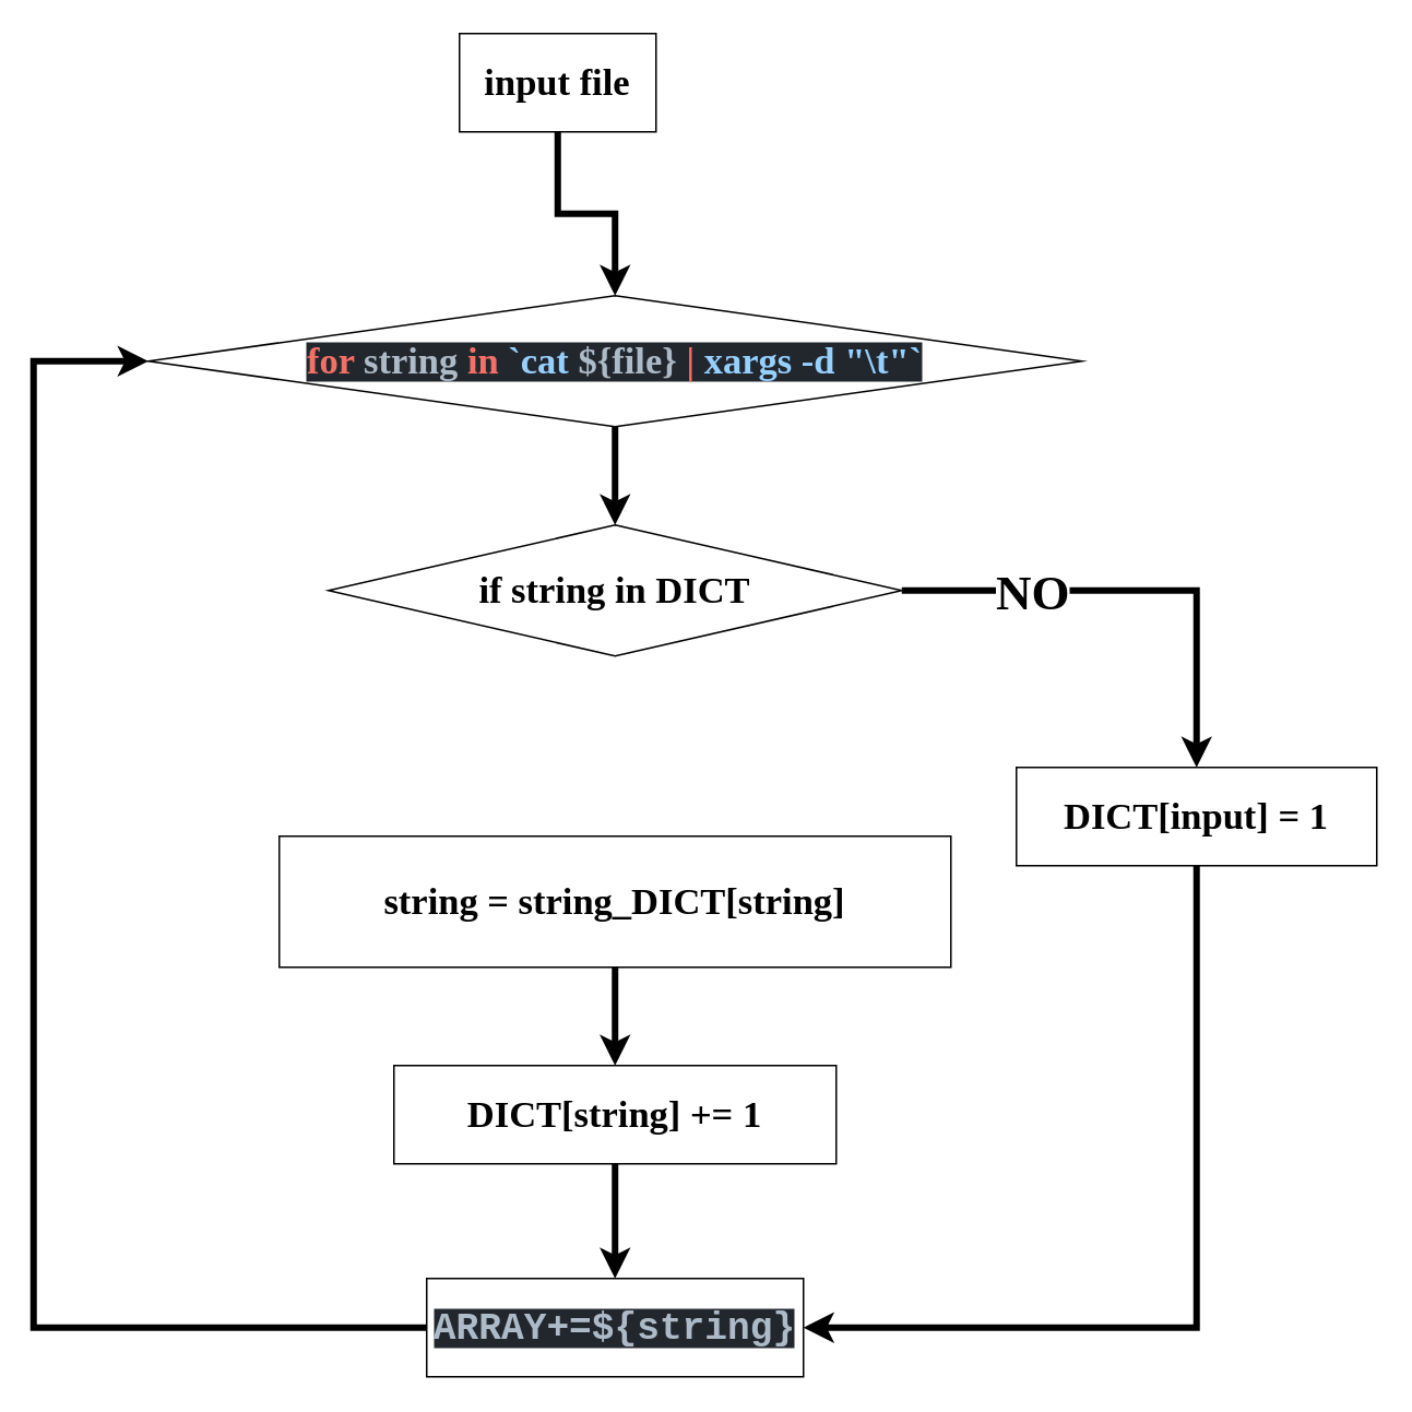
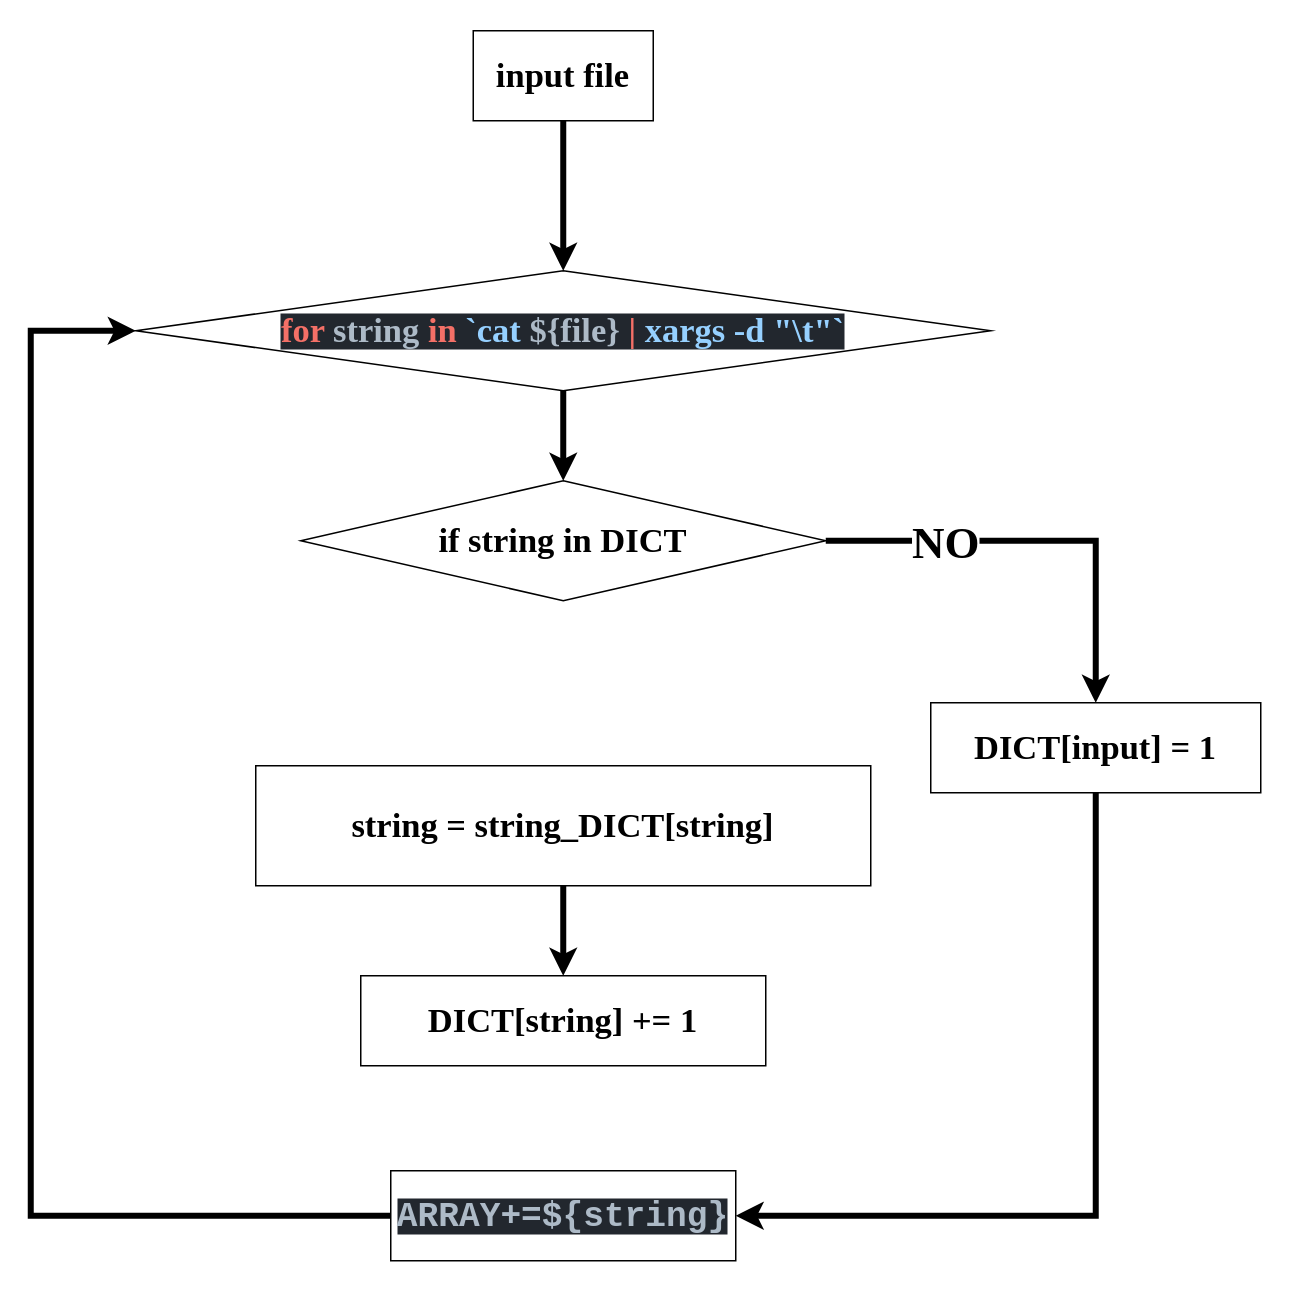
- <mxCell id="3" value="input file" style="rounded=0;whiteSpace=wrap;html=1;fontSize=23;fontFamily=ubuntumono nerd font;fontStyle=1" vertex="1" parent="1"><mxGeometry x="280" y="20" width="120" height="60" as="geometry" /></mxCell>
+ <mxCell id="3" value="input file" style="rounded=0;whiteSpace=wrap;html=1;fontSize=23;fontFamily=ubuntumono nerd font;fontStyle=1" vertex="1" parent="1"><mxGeometry x="315" y="20" width="120" height="60" as="geometry" /></mxCell>
- <mxCell id="15" value="" style="edgeStyle=orthogonalEdgeStyle;rounded=0;orthogonalLoop=1;jettySize=auto;html=1;strokeWidth=4;fontSize=30;" edge="1" parent="1" source="16" target="12"><mxGeometry relative="1" as="geometry" /></mxCell>
